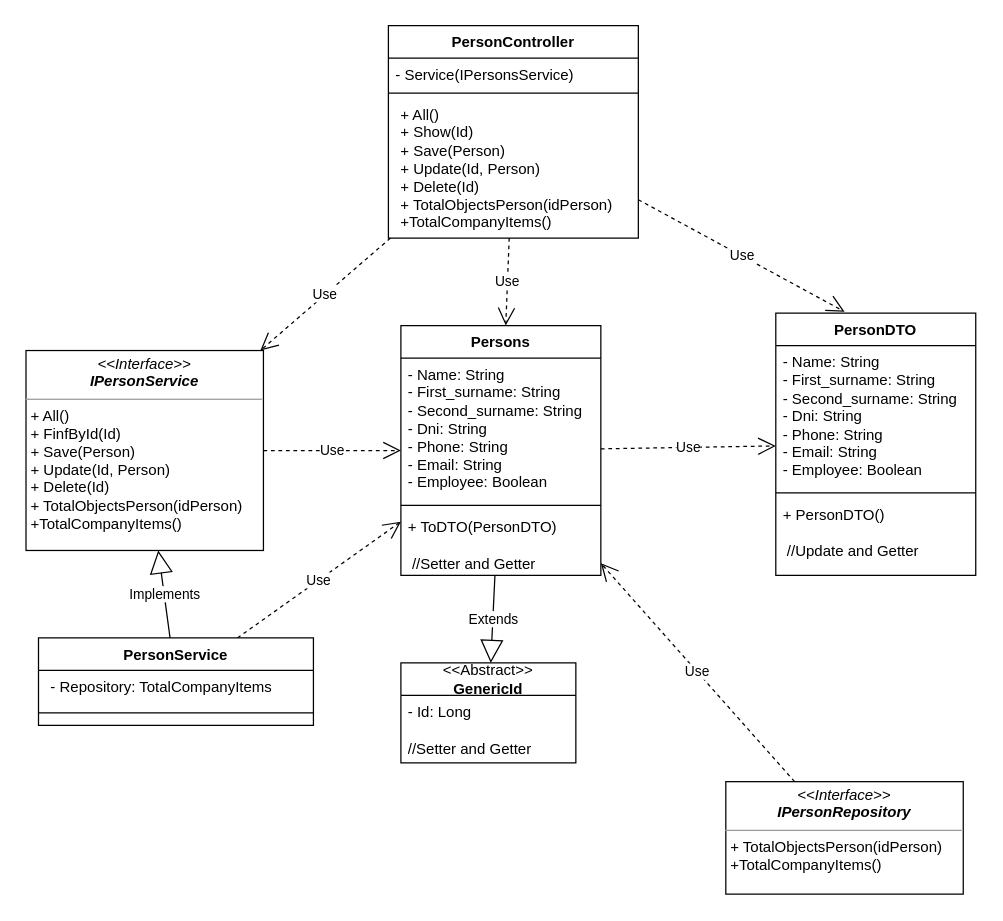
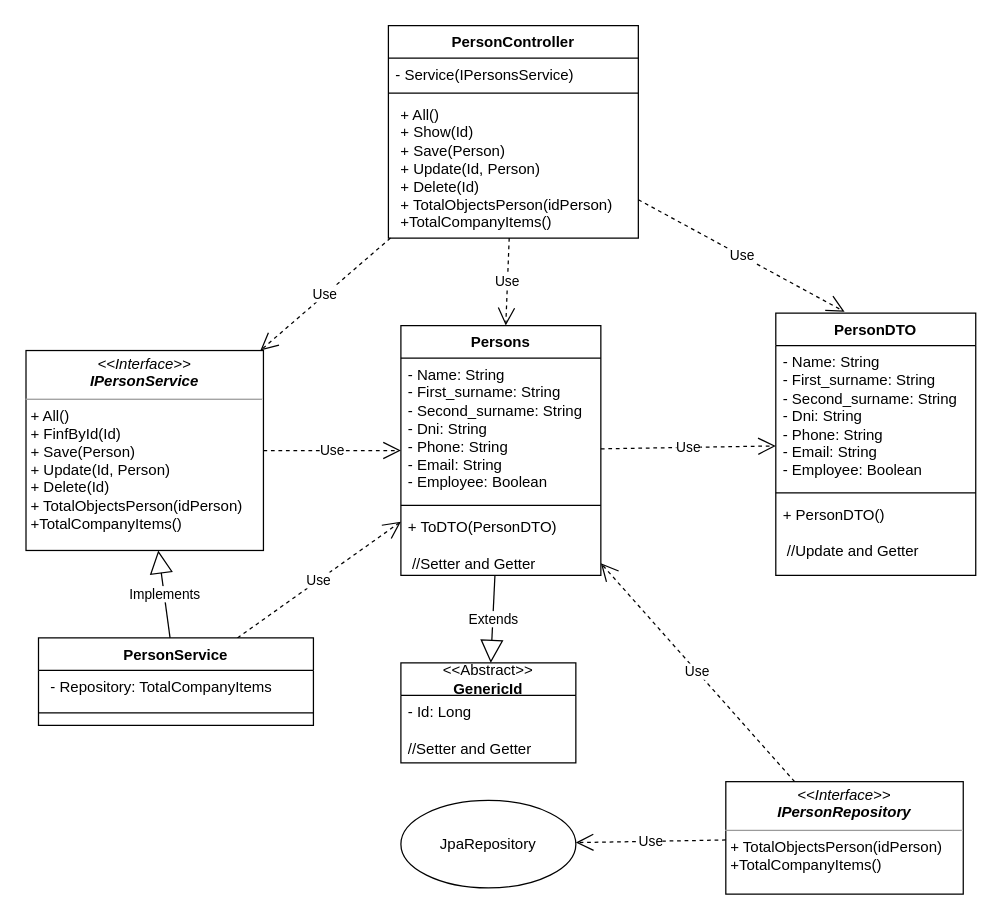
+ <mxCell id="27" value="Use" style="endArrow=open;endSize=12;dashed=1;html=1;rounded=0;" parent="1" source="2" target="26" edge="1"><mxGeometry width="160" relative="1" as="geometry"><mxPoint x="330" y="600" as="sourcePoint" /><mxPoint x="490" y="600" as="targetPoint" /></mxGeometry></mxCell>
+ <mxCell id="26" value="JpaRepository" style="ellipse;whiteSpace=wrap;html=1;" parent="1" vertex="1"><mxGeometry x="320" y="640" width="140" height="70" as="geometry" /></mxCell>
